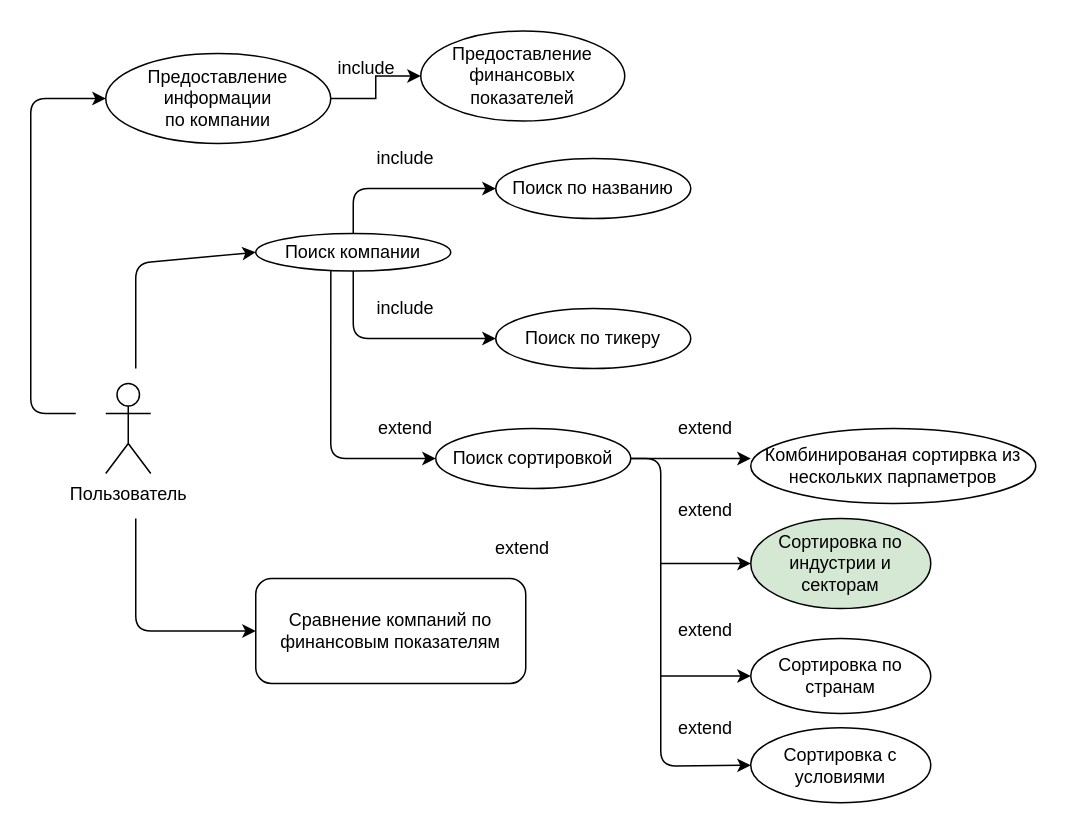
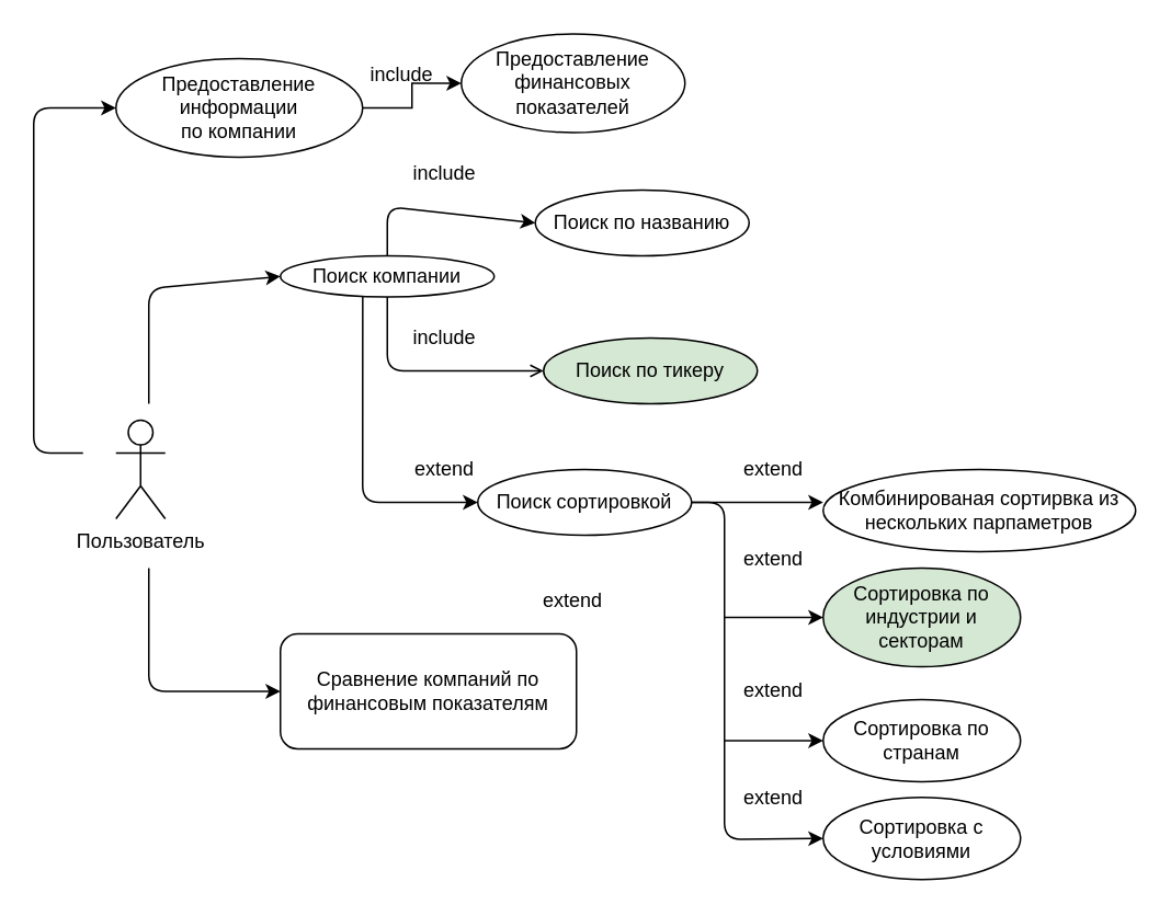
- <mxCell id="6" value="Поиск по названию" style="ellipse;whiteSpace=wrap;html=1;align=center;" parent="1" vertex="1"><mxGeometry x="330" y="105" width="130" height="40" as="geometry" /></mxCell>
+ <mxCell id="6" value="Поиск по названию" style="ellipse;whiteSpace=wrap;html=1;align=center;" parent="1" vertex="1"><mxGeometry x="325" y="115" width="130" height="40" as="geometry" /></mxCell>
- <mxCell id="15" value="" style="endArrow=classic;html=1;exitX=0.5;exitY=1;exitDx=0;exitDy=0;entryX=0;entryY=0.5;entryDx=0;entryDy=0;" parent="1" source="3" target="7" edge="1"><mxGeometry width="50" height="50" relative="1" as="geometry"><mxPoint x="235" y="195" as="sourcePoint" /><mxPoint x="350" y="225" as="targetPoint" /><Array as="points"><mxPoint x="235" y="225" /></Array></mxGeometry></mxCell>
+ <mxCell id="15" value="" style="endArrow=open;html=1;exitX=0.5;exitY=1;exitDx=0;exitDy=0;entryX=0;entryY=0.5;entryDx=0;entryDy=0;" parent="1" source="3" target="7" edge="1"><mxGeometry width="50" height="50" relative="1" as="geometry"><mxPoint x="235" y="195" as="sourcePoint" /><mxPoint x="350" y="225" as="targetPoint" /><Array as="points"><mxPoint x="235" y="225" /></Array></mxGeometry></mxCell>
- <mxCell id="7" value="Поиск по тикеру" style="ellipse;whiteSpace=wrap;html=1;align=center;" parent="1" vertex="1"><mxGeometry x="330" y="205" width="130" height="40" as="geometry" /></mxCell>
+ <mxCell id="7" value="Поиск по тикеру" style="ellipse;whiteSpace=wrap;html=1;align=center;fillColor=#d5e8d4;" parent="1" vertex="1"><mxGeometry x="330" y="205" width="130" height="40" as="geometry" /></mxCell>
